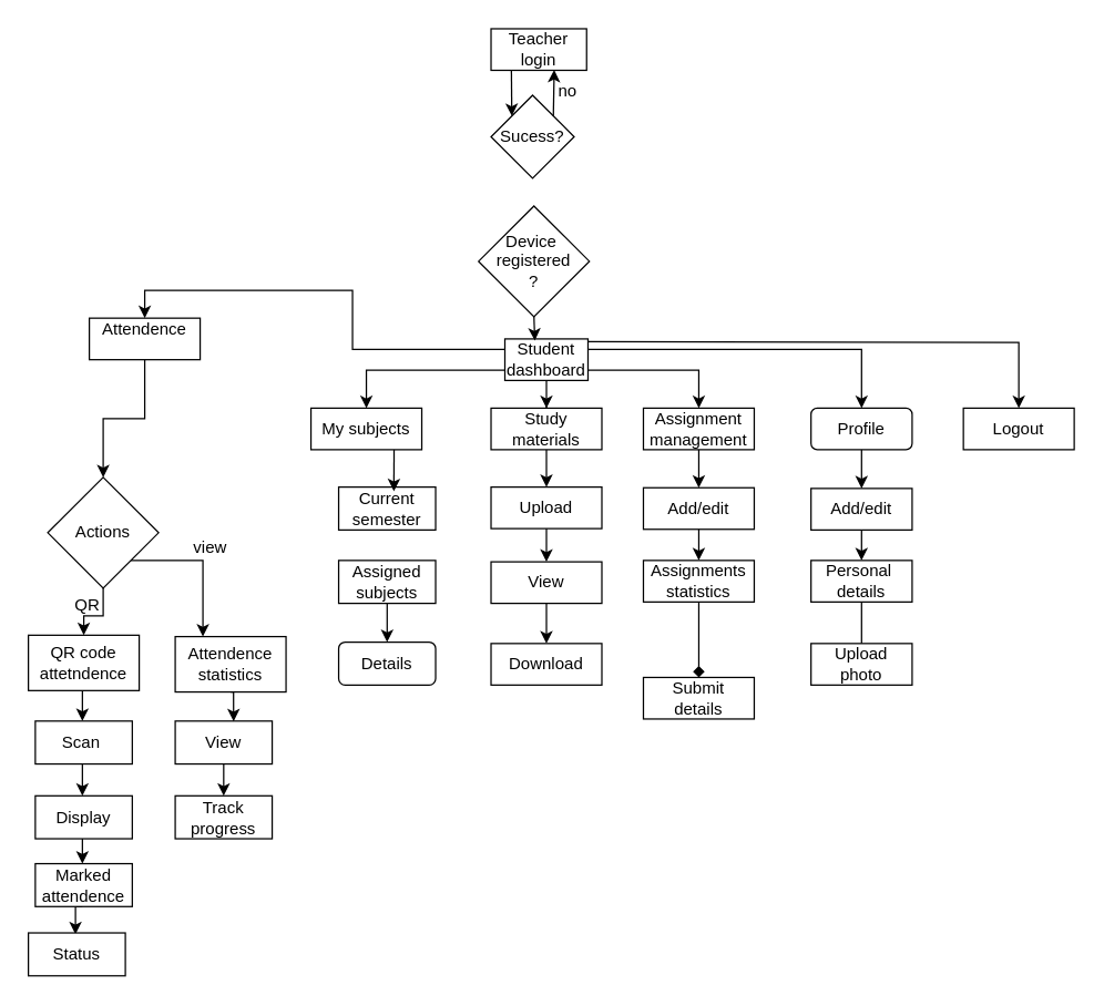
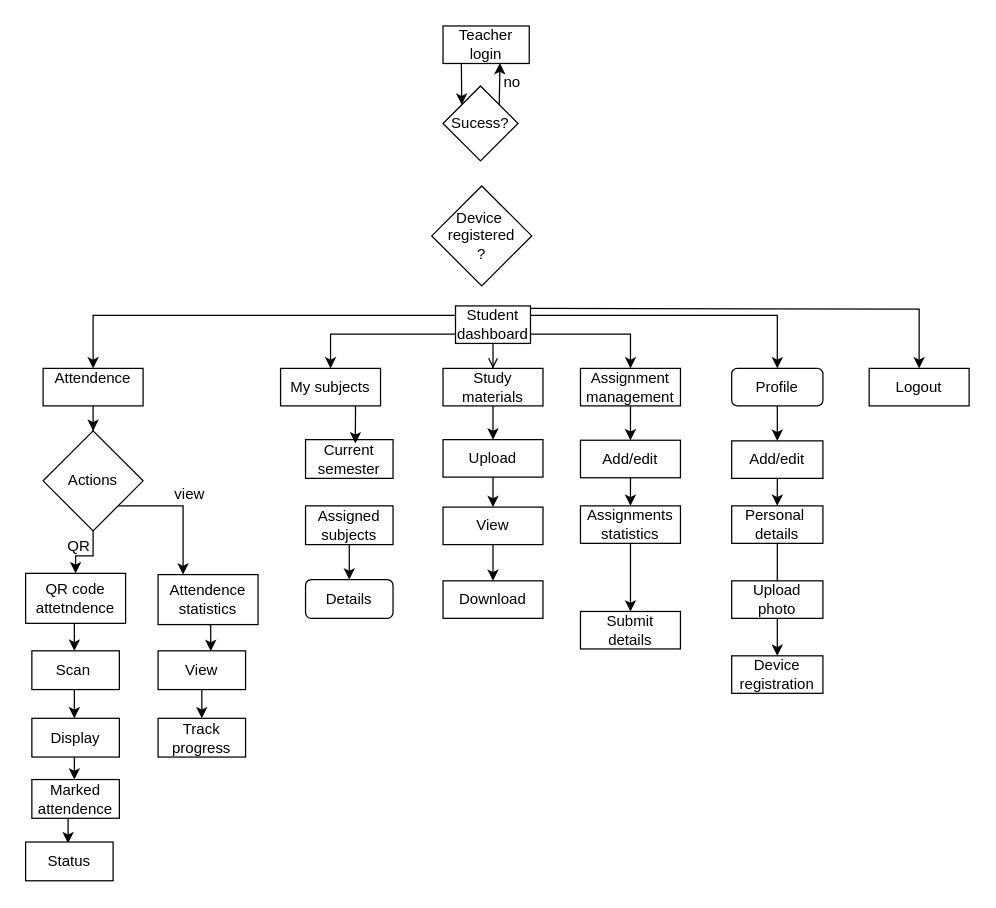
- <mxCell id="62" style="edgeStyle=orthogonalEdgeStyle;rounded=0;orthogonalLoop=1;jettySize=auto;html=1;exitX=0.5;exitY=1;exitDx=0;exitDy=0;entryX=0.36;entryY=0.04;entryDx=0;entryDy=0;entryPerimeter=0;" edge="1" parent="1" source="61" target="10"><mxGeometry relative="1" as="geometry" /></mxCell>
- <mxCell id="12" value="&lt;div&gt;Attendence&lt;/div&gt;&lt;div&gt;&lt;br&gt;&lt;/div&gt;" style="rounded=0;whiteSpace=wrap;html=1;" vertex="1" parent="1"><mxGeometry x="64" y="229" width="80" height="30" as="geometry" /></mxCell>
+ <mxCell id="12" value="&lt;div&gt;Attendence&lt;/div&gt;&lt;div&gt;&lt;br&gt;&lt;/div&gt;" style="rounded=0;whiteSpace=wrap;html=1;" vertex="1" parent="1"><mxGeometry x="34" y="294" width="80" height="30" as="geometry" /></mxCell>
- <mxCell id="6" style="edgeStyle=orthogonalEdgeStyle;rounded=0;orthogonalLoop=1;jettySize=auto;html=1;exitX=0.5;exitY=1;exitDx=0;exitDy=0;" edge="1" parent="1" source="10" target="15"><mxGeometry relative="1" as="geometry" /></mxCell>
+ <mxCell id="6" style="edgeStyle=orthogonalEdgeStyle;rounded=0;orthogonalLoop=1;jettySize=auto;html=1;exitX=0.5;exitY=1;exitDx=0;exitDy=0;endArrow=open;" edge="1" parent="1" source="10" target="15"><mxGeometry relative="1" as="geometry" /></mxCell>
- <mxCell id="50" value="" style="edgeStyle=orthogonalEdgeStyle;rounded=0;orthogonalLoop=1;jettySize=auto;html=1;endArrow=diamond;" edge="1" parent="1" source="51" target="52"><mxGeometry relative="1" as="geometry" /></mxCell>
+ <mxCell id="50" value="" style="edgeStyle=orthogonalEdgeStyle;rounded=0;orthogonalLoop=1;jettySize=auto;html=1;" edge="1" parent="1" source="51" target="52"><mxGeometry relative="1" as="geometry" /></mxCell>
+ <mxCell id="59" value="" style="edgeStyle=orthogonalEdgeStyle;rounded=0;orthogonalLoop=1;jettySize=auto;html=1;" edge="1" parent="1" source="60" target="66"><mxGeometry relative="1" as="geometry" /></mxCell>
+ <mxCell id="66" value="Device&lt;div&gt;registration&lt;/div&gt;" style="rounded=0;whiteSpace=wrap;html=1;" vertex="1" parent="1"><mxGeometry x="585" y="524" width="73" height="30" as="geometry" /></mxCell>
